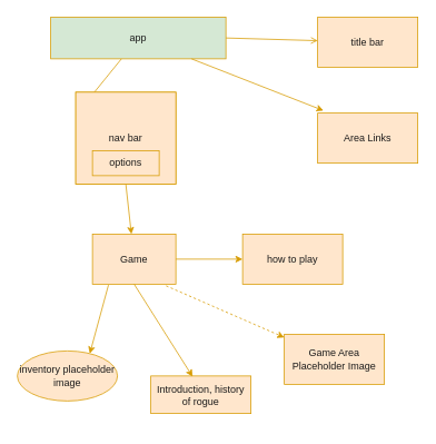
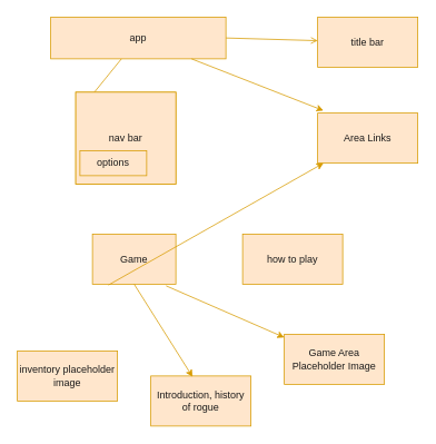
- <mxCell id="2" value="app" style="rounded=0;whiteSpace=wrap;html=1;fillColor=#d5e8d4;strokeColor=#d79b00;fontColor=#1A1A1A;" parent="1" vertex="1"><mxGeometry x="60" y="20" width="210" height="50" as="geometry" /></mxCell>
+ <mxCell id="2" value="app" style="rounded=0;whiteSpace=wrap;html=1;fillColor=#ffe6cc;strokeColor=#d79b00;fontColor=#1A1A1A;" parent="1" vertex="1"><mxGeometry x="60" y="20" width="210" height="50" as="geometry" /></mxCell>
- <mxCell id="10" value="options" style="rounded=0;whiteSpace=wrap;html=1;fillColor=#ffe6cc;strokeColor=#d79b00;fontColor=#1A1A1A;" parent="8" vertex="1"><mxGeometry x="20" y="70" width="80" height="30" as="geometry" /></mxCell>
+ <mxCell id="10" value="options" style="rounded=0;whiteSpace=wrap;html=1;fillColor=#ffe6cc;strokeColor=#d79b00;fontColor=#1A1A1A;" parent="8" vertex="1"><mxGeometry x="5" y="70" width="80" height="30" as="geometry" /></mxCell>
- <mxCell id="7" value="" style="endArrow=classic;html=1;rounded=0;exitX=0.5;exitY=1;exitDx=0;exitDy=0;fillColor=#ffe6cc;strokeColor=#d79b00;fontColor=#1A1A1A;" parent="1" source="9" target="6" edge="1"><mxGeometry width="50" height="50" relative="1" as="geometry"><mxPoint x="170" y="320" as="sourcePoint" /><mxPoint x="220" y="270" as="targetPoint" /></mxGeometry></mxCell>
- <mxCell id="17" value="" style="endArrow=classic;html=1;rounded=0;exitX=1;exitY=0.5;exitDx=0;exitDy=0;entryX=0;entryY=0.5;entryDx=0;entryDy=0;fillColor=#ffe6cc;strokeColor=#d79b00;fontColor=#1A1A1A;" parent="1" source="6" target="15" edge="1"><mxGeometry width="50" height="50" relative="1" as="geometry"><mxPoint x="459.96" y="380" as="sourcePoint" /><mxPoint x="400" y="501.02" as="targetPoint" /></mxGeometry></mxCell>
- <mxCell id="18" value="" style="endArrow=classic;html=1;rounded=0;exitX=0.883;exitY=1.033;exitDx=0;exitDy=0;exitPerimeter=0;fillColor=#ffe6cc;strokeColor=#d79b00;fontColor=#1A1A1A;dashed=1;" parent="1" source="6" target="13" edge="1"><mxGeometry width="50" height="50" relative="1" as="geometry"><mxPoint x="180" y="350" as="sourcePoint" /><mxPoint x="120.04" y="471.02" as="targetPoint" /></mxGeometry></mxCell>
+ <mxCell id="18" value="" style="endArrow=classic;html=1;rounded=0;exitX=0.883;exitY=1.033;exitDx=0;exitDy=0;exitPerimeter=0;fillColor=#ffe6cc;strokeColor=#d79b00;fontColor=#1A1A1A;" parent="1" source="6" target="13" edge="1"><mxGeometry width="50" height="50" relative="1" as="geometry"><mxPoint x="180" y="350" as="sourcePoint" /><mxPoint x="120.04" y="471.02" as="targetPoint" /></mxGeometry></mxCell>
- <mxCell id="20" value="" style="endArrow=classic;html=1;rounded=0;entryX=0.75;entryY=0;entryDx=0;entryDy=0;exitX=0.192;exitY=1.017;exitDx=0;exitDy=0;exitPerimeter=0;fillColor=#ffe6cc;strokeColor=#d79b00;fontColor=#1A1A1A;" parent="1" source="6" target="19" edge="1"><mxGeometry width="50" height="50" relative="1" as="geometry"><mxPoint x="135" y="350" as="sourcePoint" /><mxPoint x="195.02" y="450" as="targetPoint" /></mxGeometry></mxCell>
+ <mxCell id="20" value="" style="endArrow=classic;html=1;rounded=0;exitX=0.192;exitY=1.017;exitDx=0;exitDy=0;exitPerimeter=0;fillColor=#ffe6cc;strokeColor=#d79b00;fontColor=#1A1A1A;" parent="1" source="6" target="11" edge="1"><mxGeometry width="50" height="50" relative="1" as="geometry"><mxPoint x="135" y="350" as="sourcePoint" /><mxPoint x="195.02" y="450" as="targetPoint" /></mxGeometry></mxCell>
- <mxCell id="19" value="inventory placeholder image" style="ellipse;whiteSpace=wrap;html=1;fillColor=#ffe6cc;strokeColor=#d79b00;fontColor=#1A1A1A;" parent="1" vertex="1"><mxGeometry x="20" y="420" width="120" height="60" as="geometry" /></mxCell>
+ <mxCell id="19" value="inventory placeholder image" style="rounded=0;whiteSpace=wrap;html=1;fillColor=#ffe6cc;strokeColor=#d79b00;fontColor=#1A1A1A;" parent="1" vertex="1"><mxGeometry x="20" y="420" width="120" height="60" as="geometry" /></mxCell>
- <mxCell id="14" value="Introduction, history of rogue " style="rounded=0;whiteSpace=wrap;html=1;fillColor=#ffe6cc;strokeColor=#d79b00;fontColor=#1A1A1A;" parent="1" vertex="1"><mxGeometry x="180" y="450" width="120" height="45" as="geometry" /></mxCell>
+ <mxCell id="14" value="Introduction, history of rogue " style="rounded=0;whiteSpace=wrap;html=1;fillColor=#ffe6cc;strokeColor=#d79b00;fontColor=#1A1A1A;" parent="1" vertex="1"><mxGeometry x="180" y="450" width="120" height="60" as="geometry" /></mxCell>
